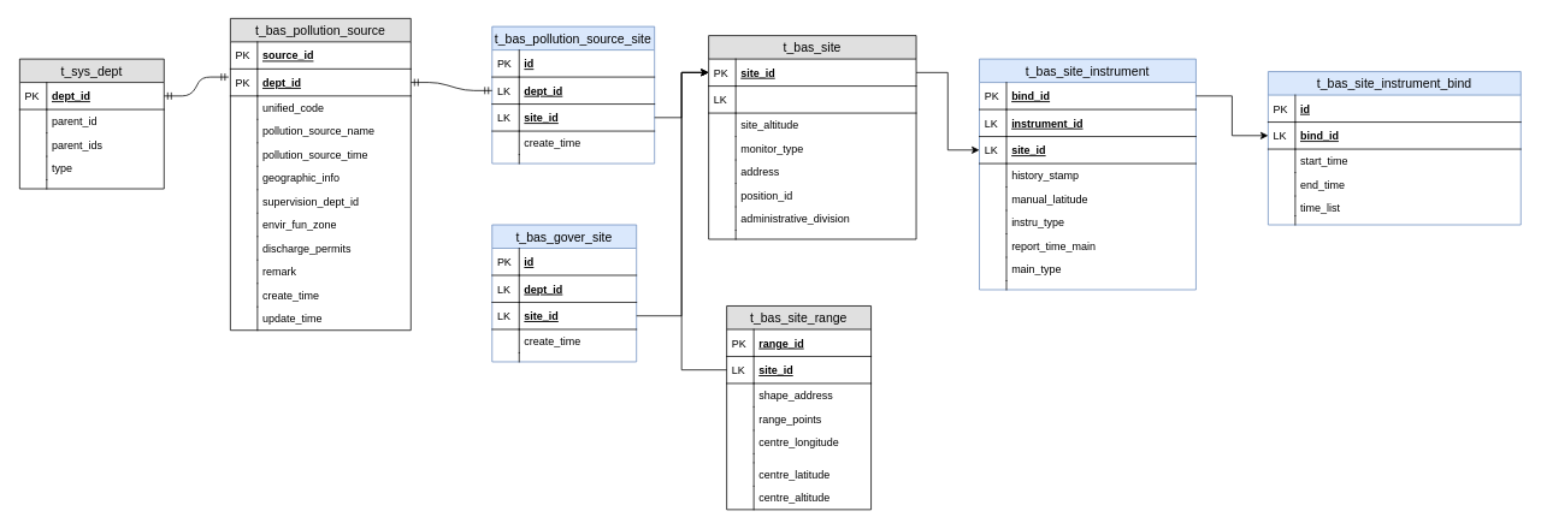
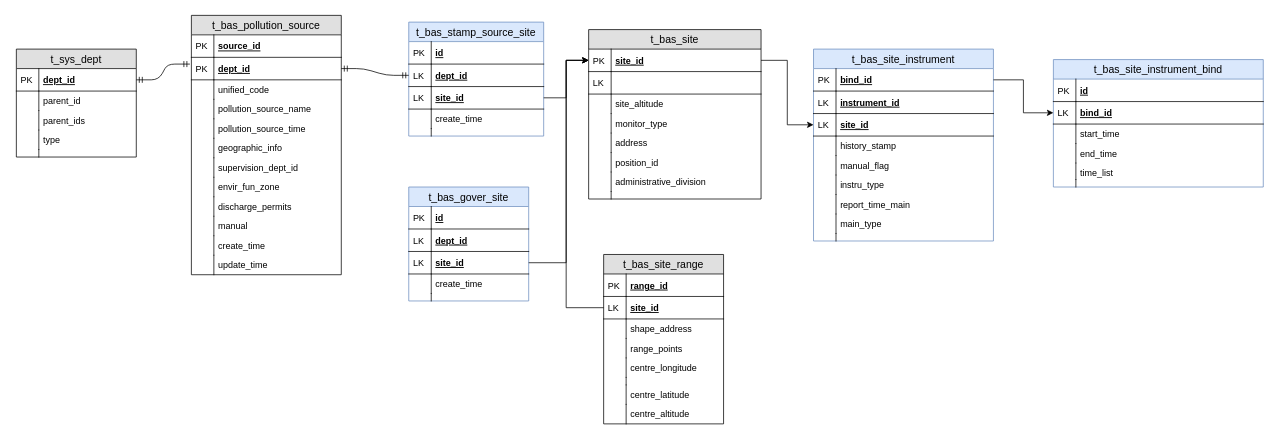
- <mxCell id="93" value="t_bas_pollution_source_site" style="swimlane;fontStyle=0;childLayout=stackLayout;horizontal=1;startSize=26;fillColor=#dae8fc;horizontalStack=0;resizeParent=1;resizeParentMax=0;resizeLast=0;collapsible=1;marginBottom=0;swimlaneFillColor=#ffffff;align=center;fontSize=14;strokeColor=#6c8ebf;" vertex="1" parent="1"><mxGeometry x="544" y="29" width="180" height="152" as="geometry" /></mxCell>
+ <mxCell id="93" value="t_bas_stamp_source_site" style="swimlane;fontStyle=0;childLayout=stackLayout;horizontal=1;startSize=26;fillColor=#dae8fc;horizontalStack=0;resizeParent=1;resizeParentMax=0;resizeLast=0;collapsible=1;marginBottom=0;swimlaneFillColor=#ffffff;align=center;fontSize=14;strokeColor=#6c8ebf;" vertex="1" parent="1"><mxGeometry x="544" y="29" width="180" height="152" as="geometry" /></mxCell>
- <mxCell id="28" value="manual_latitude" style="shape=partialRectangle;top=0;left=0;right=0;bottom=0;align=left;verticalAlign=top;fillColor=none;spacingLeft=34;spacingRight=4;overflow=hidden;rotatable=0;points=[[0,0.5],[1,0.5]];portConstraint=eastwest;dropTarget=0;fontSize=12;" vertex="1" parent="19"><mxGeometry y="142" width="240" height="26" as="geometry" /></mxCell>
+ <mxCell id="28" value="manual_flag" style="shape=partialRectangle;top=0;left=0;right=0;bottom=0;align=left;verticalAlign=top;fillColor=none;spacingLeft=34;spacingRight=4;overflow=hidden;rotatable=0;points=[[0,0.5],[1,0.5]];portConstraint=eastwest;dropTarget=0;fontSize=12;" vertex="1" parent="19"><mxGeometry y="142" width="240" height="26" as="geometry" /></mxCell>
- <mxCell id="87" value="remark" style="shape=partialRectangle;top=0;left=0;right=0;bottom=0;align=left;verticalAlign=top;fillColor=none;spacingLeft=34;spacingRight=4;overflow=hidden;rotatable=0;points=[[0,0.5],[1,0.5]];portConstraint=eastwest;dropTarget=0;fontSize=12;" vertex="1" parent="68"><mxGeometry y="268" width="200" height="26" as="geometry" /></mxCell>
+ <mxCell id="87" value="manual" style="shape=partialRectangle;top=0;left=0;right=0;bottom=0;align=left;verticalAlign=top;fillColor=none;spacingLeft=34;spacingRight=4;overflow=hidden;rotatable=0;points=[[0,0.5],[1,0.5]];portConstraint=eastwest;dropTarget=0;fontSize=12;" vertex="1" parent="68"><mxGeometry y="268" width="200" height="26" as="geometry" /></mxCell>
